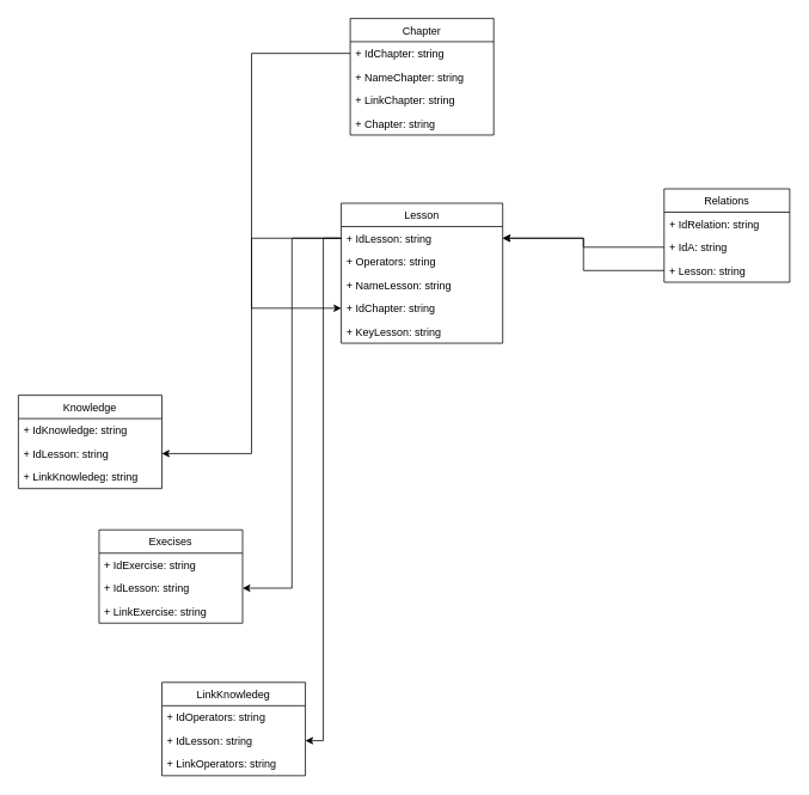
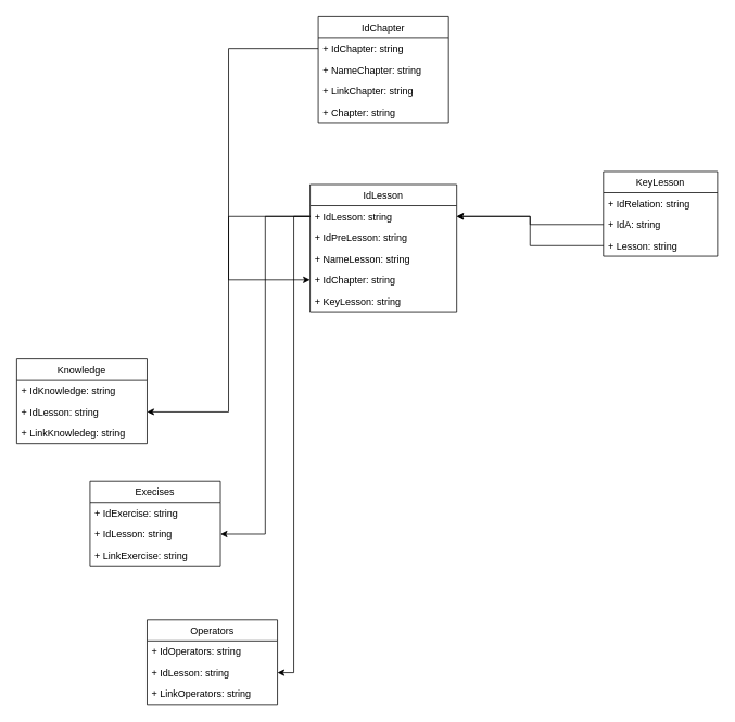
- <mxCell id="2" value="Chapter" style="swimlane;fontStyle=0;childLayout=stackLayout;horizontal=1;startSize=26;fillColor=none;horizontalStack=0;resizeParent=1;resizeParentMax=0;resizeLast=0;collapsible=1;marginBottom=0;" parent="1" vertex="1"><mxGeometry x="390" y="20" width="160" height="130" as="geometry" /></mxCell>
+ <mxCell id="2" value="IdChapter" style="swimlane;fontStyle=0;childLayout=stackLayout;horizontal=1;startSize=26;fillColor=none;horizontalStack=0;resizeParent=1;resizeParentMax=0;resizeLast=0;collapsible=1;marginBottom=0;" parent="1" vertex="1"><mxGeometry x="390" y="20" width="160" height="130" as="geometry" /></mxCell>
- <mxCell id="7" value="Relations" style="swimlane;fontStyle=0;childLayout=stackLayout;horizontal=1;startSize=26;fillColor=none;horizontalStack=0;resizeParent=1;resizeParentMax=0;resizeLast=0;collapsible=1;marginBottom=0;" parent="1" vertex="1"><mxGeometry x="740" y="210" width="140" height="104" as="geometry" /></mxCell>
+ <mxCell id="7" value="KeyLesson" style="swimlane;fontStyle=0;childLayout=stackLayout;horizontal=1;startSize=26;fillColor=none;horizontalStack=0;resizeParent=1;resizeParentMax=0;resizeLast=0;collapsible=1;marginBottom=0;" parent="1" vertex="1"><mxGeometry x="740" y="210" width="140" height="104" as="geometry" /></mxCell>
- <mxCell id="11" value="Lesson" style="swimlane;fontStyle=0;childLayout=stackLayout;horizontal=1;startSize=26;fillColor=none;horizontalStack=0;resizeParent=1;resizeParentMax=0;resizeLast=0;collapsible=1;marginBottom=0;" parent="1" vertex="1"><mxGeometry x="380" y="226" width="180" height="156" as="geometry" /></mxCell>
+ <mxCell id="11" value="IdLesson" style="swimlane;fontStyle=0;childLayout=stackLayout;horizontal=1;startSize=26;fillColor=none;horizontalStack=0;resizeParent=1;resizeParentMax=0;resizeLast=0;collapsible=1;marginBottom=0;" parent="1" vertex="1"><mxGeometry x="380" y="226" width="180" height="156" as="geometry" /></mxCell>
- <mxCell id="13" value="+ Operators: string" style="text;strokeColor=none;fillColor=none;align=left;verticalAlign=top;spacingLeft=4;spacingRight=4;overflow=hidden;rotatable=0;points=[[0,0.5],[1,0.5]];portConstraint=eastwest;" parent="11" vertex="1"><mxGeometry y="52" width="180" height="26" as="geometry" /></mxCell>
+ <mxCell id="13" value="+ IdPreLesson: string" style="text;strokeColor=none;fillColor=none;align=left;verticalAlign=top;spacingLeft=4;spacingRight=4;overflow=hidden;rotatable=0;points=[[0,0.5],[1,0.5]];portConstraint=eastwest;" parent="11" vertex="1"><mxGeometry y="52" width="180" height="26" as="geometry" /></mxCell>
- <mxCell id="28" value="LinkKnowledeg" style="swimlane;fontStyle=0;childLayout=stackLayout;horizontal=1;startSize=26;fillColor=none;horizontalStack=0;resizeParent=1;resizeParentMax=0;resizeLast=0;collapsible=1;marginBottom=0;" vertex="1" parent="1"><mxGeometry x="180" y="760" width="160" height="104" as="geometry" /></mxCell>
+ <mxCell id="28" value="Operators" style="swimlane;fontStyle=0;childLayout=stackLayout;horizontal=1;startSize=26;fillColor=none;horizontalStack=0;resizeParent=1;resizeParentMax=0;resizeLast=0;collapsible=1;marginBottom=0;" vertex="1" parent="1"><mxGeometry x="180" y="760" width="160" height="104" as="geometry" /></mxCell>
